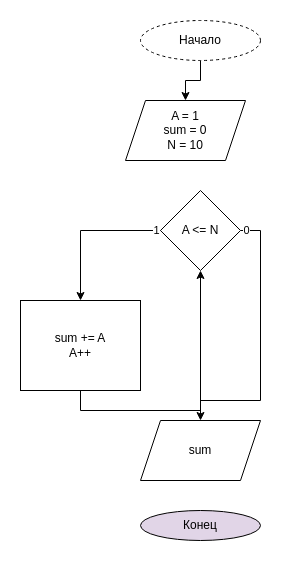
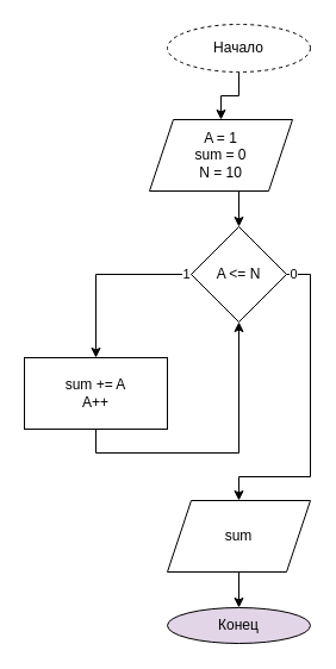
+ <mxCell id="4" style="edgeStyle=orthogonalEdgeStyle;rounded=0;orthogonalLoop=1;jettySize=auto;html=1;exitX=0.5;exitY=1;exitDx=0;exitDy=0;entryX=0.5;entryY=0;entryDx=0;entryDy=0;" edge="1" parent="1" source="5" target="8"><mxGeometry relative="1" as="geometry" /></mxCell>
- <mxCell id="10" value="sum += A&lt;br&gt;A++" style="rounded=0;whiteSpace=wrap;html=1;" vertex="1" parent="1"><mxGeometry x="20" y="300" width="120" height="90" as="geometry" /></mxCell>
+ <mxCell id="10" value="sum += A&lt;br&gt;A++" style="rounded=0;whiteSpace=wrap;html=1;" vertex="1" parent="1"><mxGeometry x="20" y="300" width="120" height="60" as="geometry" /></mxCell>
+ <mxCell id="11" style="edgeStyle=orthogonalEdgeStyle;rounded=0;orthogonalLoop=1;jettySize=auto;html=1;exitX=0.5;exitY=1;exitDx=0;exitDy=0;entryX=0.5;entryY=0;entryDx=0;entryDy=0;" edge="1" parent="1" source="12" target="13"><mxGeometry relative="1" as="geometry" /></mxCell>
